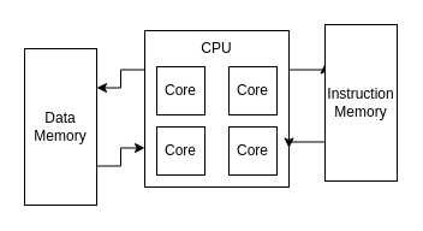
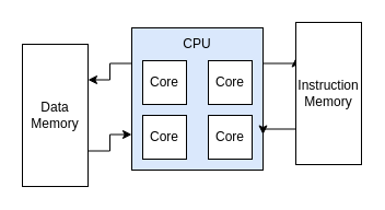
- <mxCell id="6" value="&lt;div&gt;CPU&lt;/div&gt;&lt;div&gt;&lt;br&gt;&lt;/div&gt;&lt;div&gt;&lt;br&gt;&lt;/div&gt;&lt;div&gt;&lt;br&gt;&lt;/div&gt;&lt;div&gt;&lt;br&gt;&lt;/div&gt;&lt;div&gt;&lt;br&gt;&lt;/div&gt;&lt;div&gt;&lt;br&gt;&lt;/div&gt;&lt;div&gt;&lt;br&gt;&lt;/div&gt;" style="rounded=0;whiteSpace=wrap;html=1;" parent="1" vertex="1"><mxGeometry x="120" y="25" width="120" height="130" as="geometry" /></mxCell>
+ <mxCell id="6" value="&lt;div&gt;CPU&lt;/div&gt;&lt;div&gt;&lt;br&gt;&lt;/div&gt;&lt;div&gt;&lt;br&gt;&lt;/div&gt;&lt;div&gt;&lt;br&gt;&lt;/div&gt;&lt;div&gt;&lt;br&gt;&lt;/div&gt;&lt;div&gt;&lt;br&gt;&lt;/div&gt;&lt;div&gt;&lt;br&gt;&lt;/div&gt;&lt;div&gt;&lt;br&gt;&lt;/div&gt;" style="rounded=0;whiteSpace=wrap;html=1;fillColor=#dae8fc;" parent="1" vertex="1"><mxGeometry x="120" y="25" width="120" height="130" as="geometry" /></mxCell>
